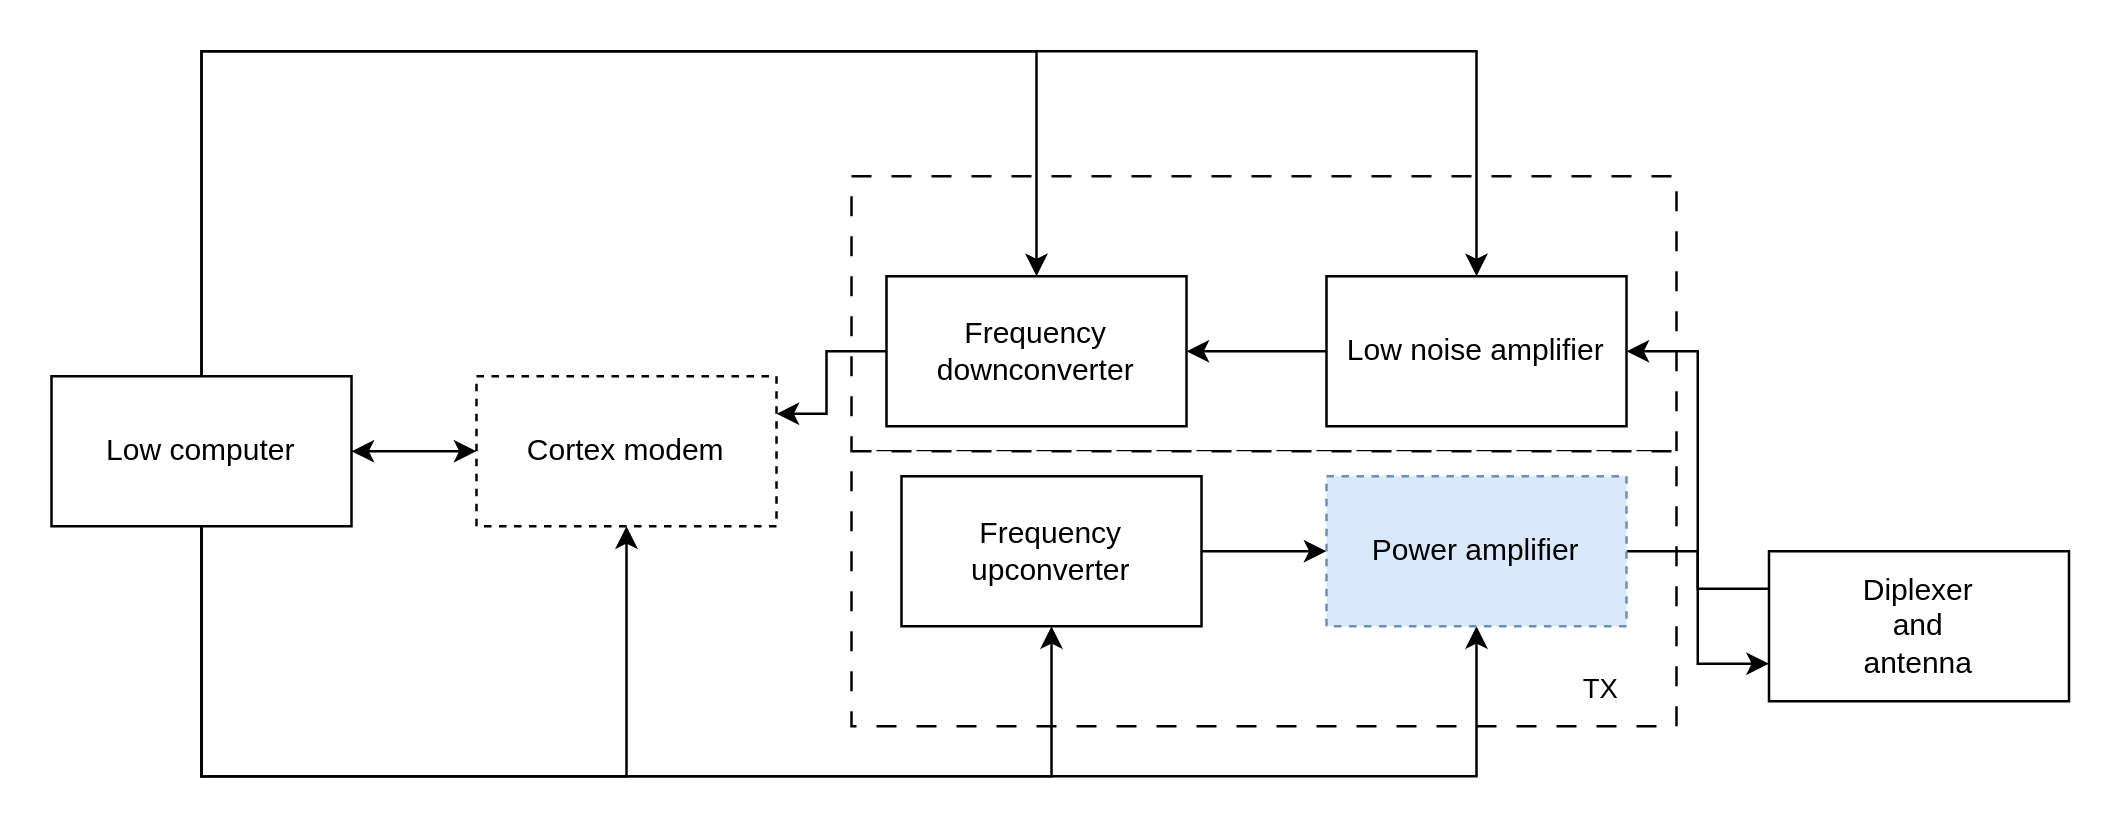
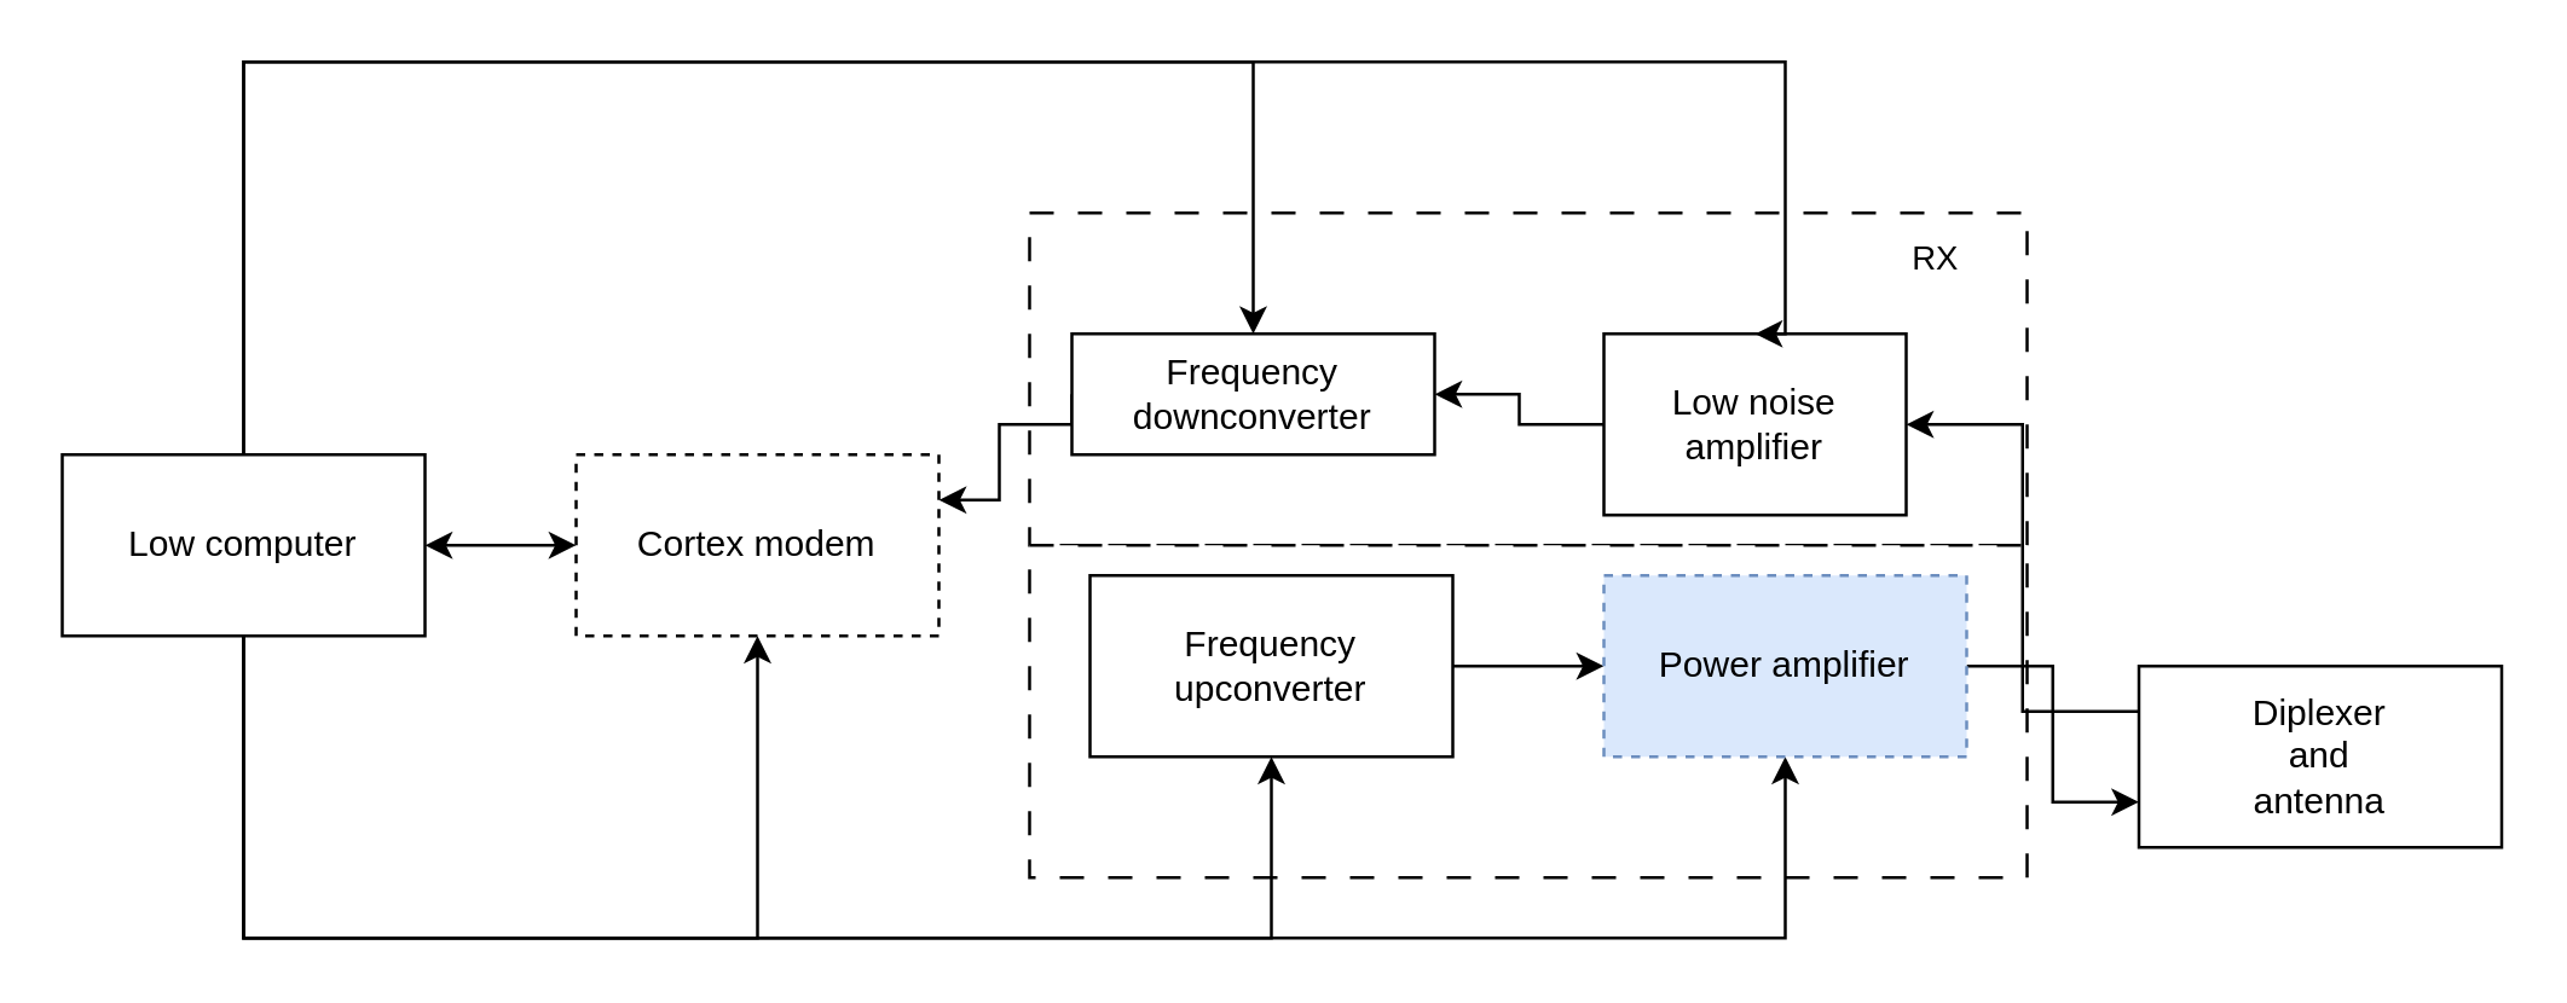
+ <mxCell id="22" value="RX" style="text;html=1;align=center;verticalAlign=middle;whiteSpace=wrap;rounded=0;fontFamily=Helvetica;fontSize=11;fontColor=default;labelBackgroundColor=default;" parent="1" vertex="1"><mxGeometry x="610" y="70" width="60" height="30" as="geometry" /></mxCell>
- <mxCell id="12" value="Frequency&lt;div&gt;downconverter&lt;/div&gt;" style="rounded=0;whiteSpace=wrap;html=1;" parent="1" vertex="1"><mxGeometry x="354" y="110" width="120" height="60" as="geometry" /></mxCell>
+ <mxCell id="12" value="Frequency&lt;div&gt;downconverter&lt;/div&gt;" style="rounded=0;whiteSpace=wrap;html=1;" parent="1" vertex="1"><mxGeometry x="354" y="110" width="120" height="40" as="geometry" /></mxCell>
- <mxCell id="20" value="Low noise amplifier" style="rounded=0;whiteSpace=wrap;html=1;" parent="1" vertex="1"><mxGeometry x="530" y="110" width="120" height="60" as="geometry" /></mxCell>
+ <mxCell id="20" value="Low noise amplifier" style="rounded=0;whiteSpace=wrap;html=1;" parent="1" vertex="1"><mxGeometry x="530" y="110" width="100" height="60" as="geometry" /></mxCell>
- <mxCell id="23" value="TX" style="text;html=1;align=center;verticalAlign=middle;whiteSpace=wrap;rounded=0;fontFamily=Helvetica;fontSize=11;fontColor=default;labelBackgroundColor=default;" parent="1" vertex="1"><mxGeometry x="610" y="260" width="60" height="30" as="geometry" /></mxCell>
